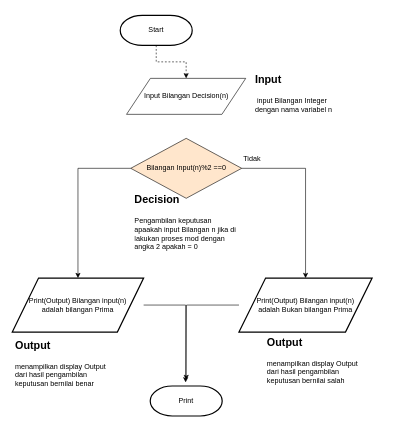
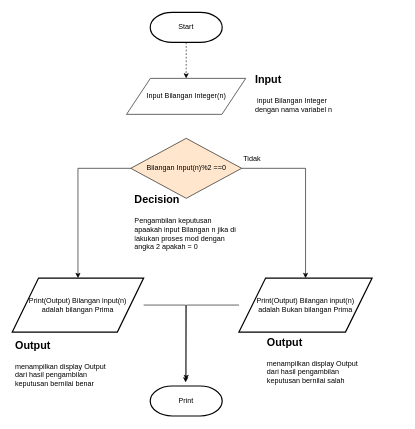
- <mxCell id="3" value="Start" style="strokeWidth=2;html=1;shape=mxgraph.flowchart.terminator;whiteSpace=wrap;" parent="2" vertex="1"><mxGeometry x="120" y="5" width="120" height="50" as="geometry" /></mxCell>
+ <mxCell id="3" value="Start" style="strokeWidth=2;html=1;shape=mxgraph.flowchart.terminator;whiteSpace=wrap;" parent="2" vertex="1"><mxGeometry x="170" width="120" height="50" as="geometry" /></mxCell>
- <mxCell id="7" value="Input Bilangan Decision(n)" style="shape=parallelogram;whiteSpace=wrap;html=1;backgroundOutline=1;" parent="6" vertex="1"><mxGeometry x="-7" width="198.75" height="60" as="geometry" /></mxCell>
+ <mxCell id="7" value="Input Bilangan Integer(n)" style="shape=parallelogram;whiteSpace=wrap;html=1;backgroundOutline=1;" parent="6" vertex="1"><mxGeometry x="-7" width="198.75" height="60" as="geometry" /></mxCell>
